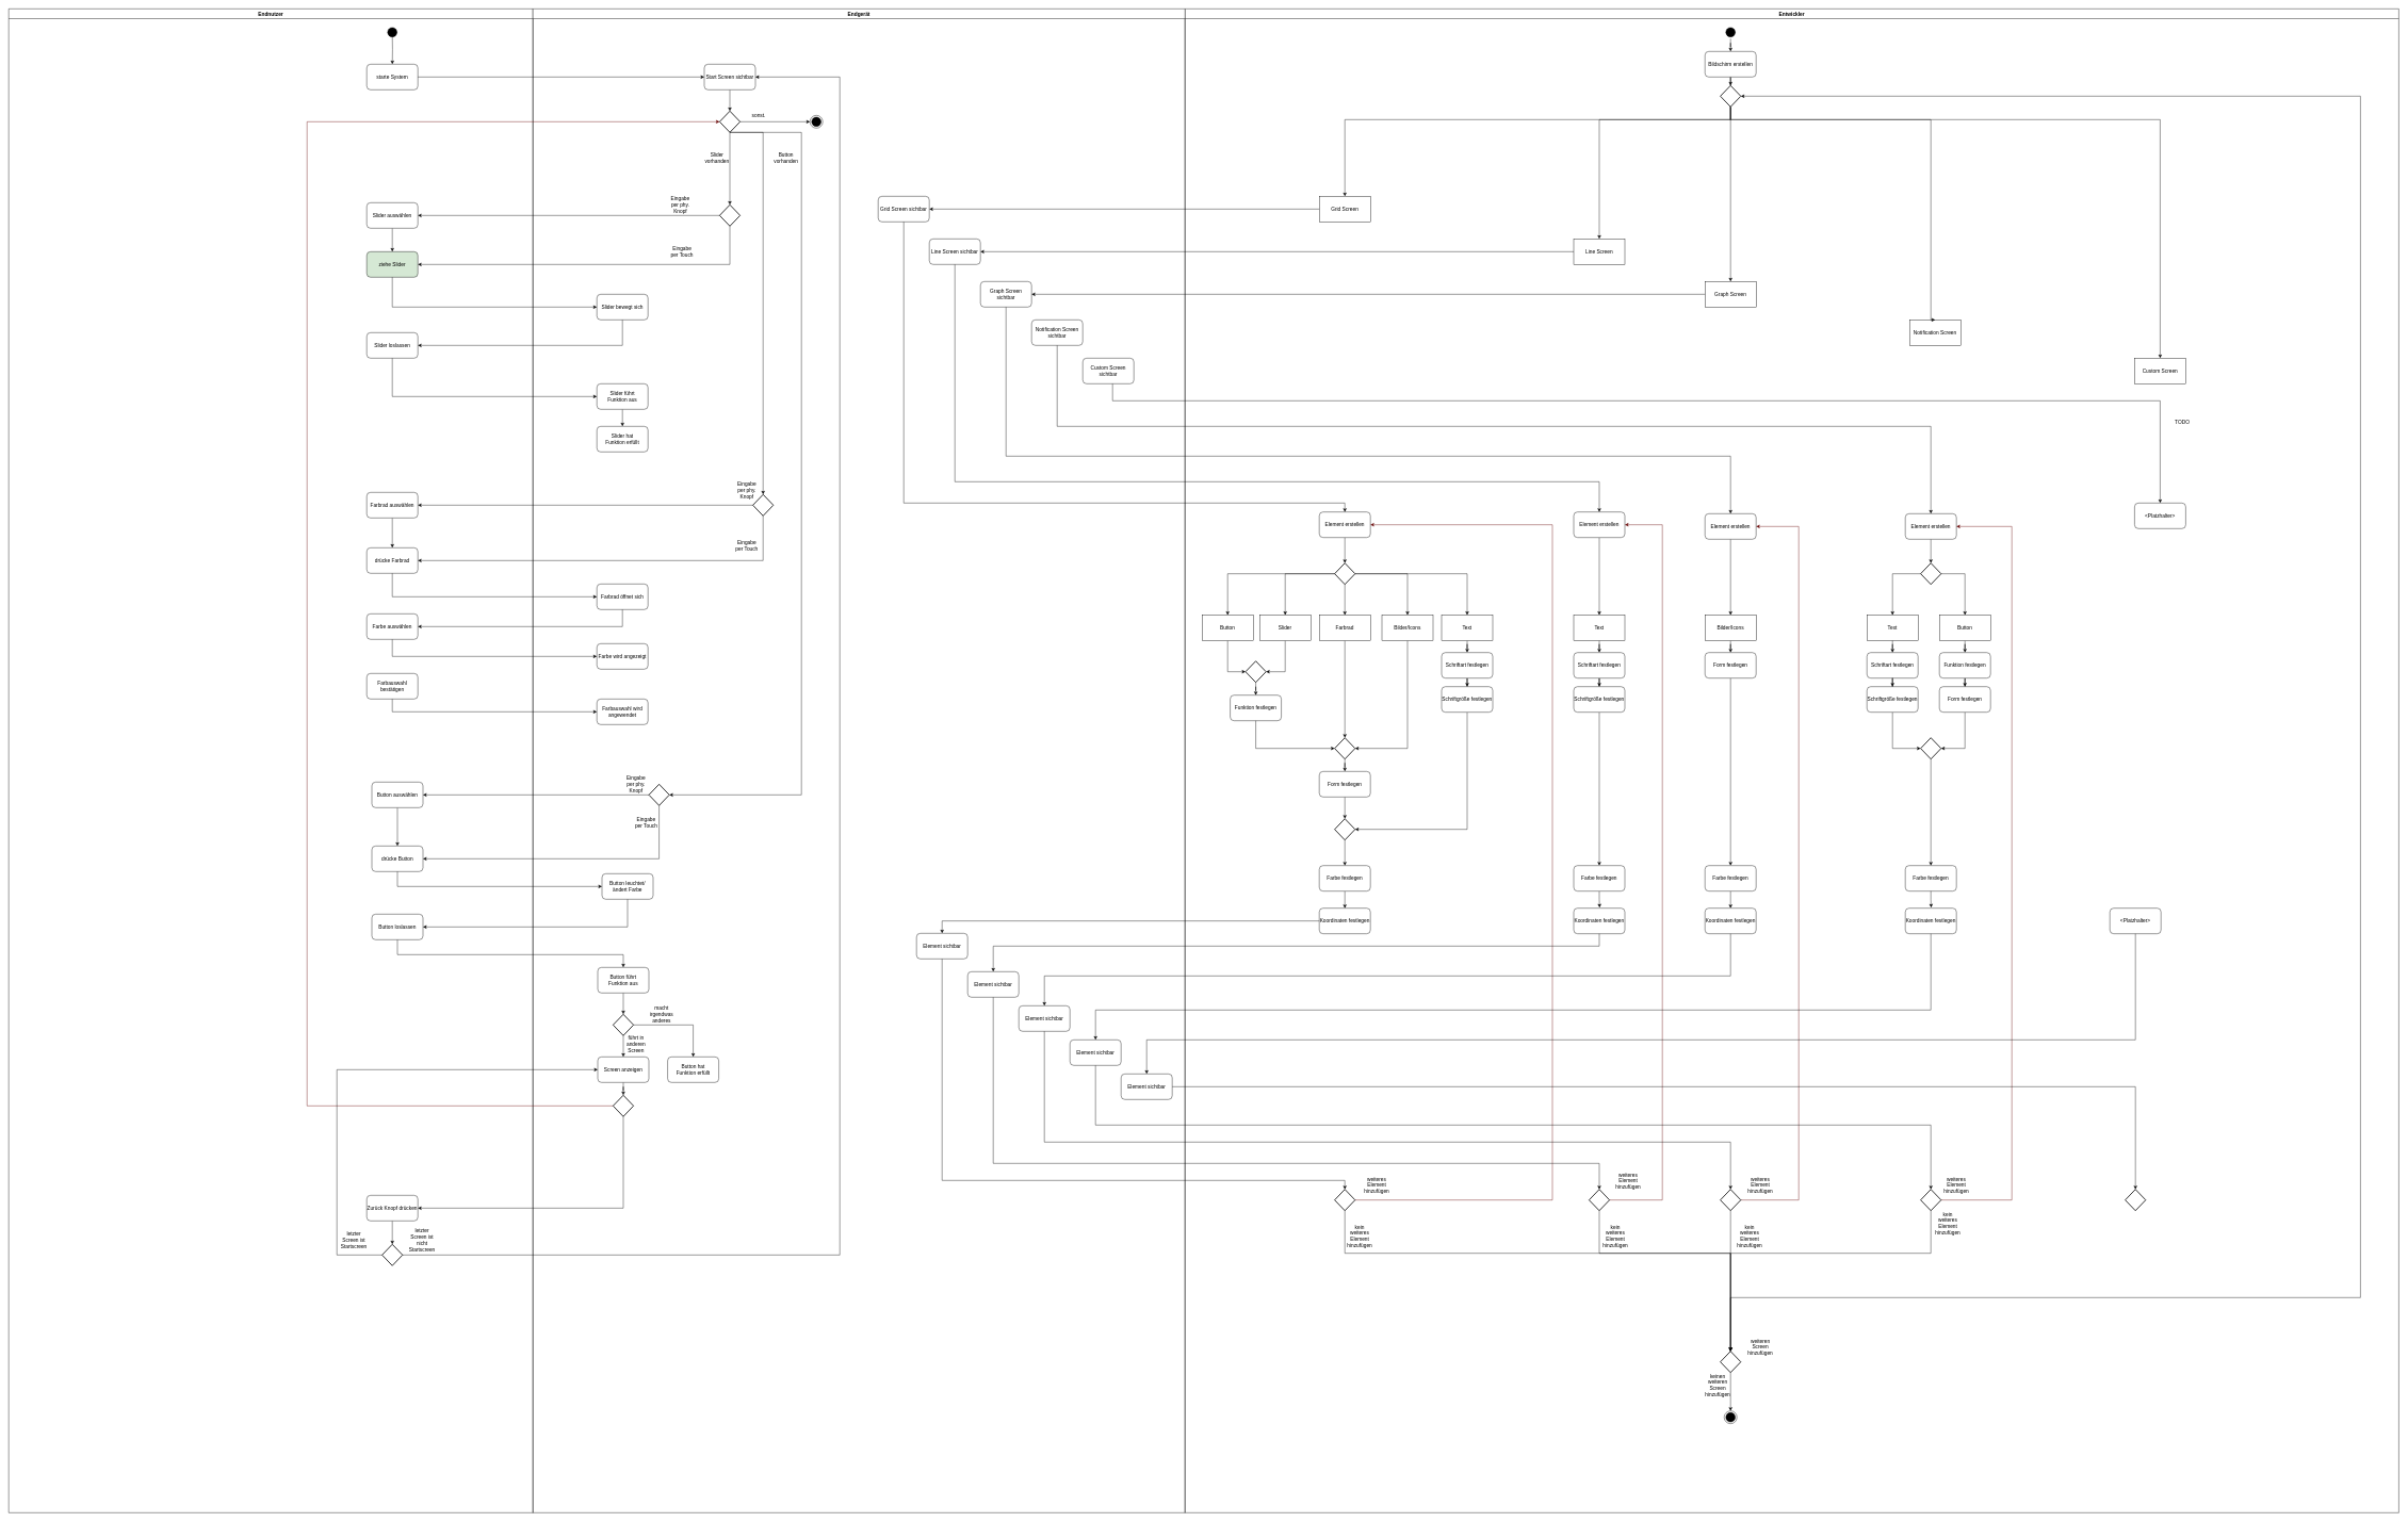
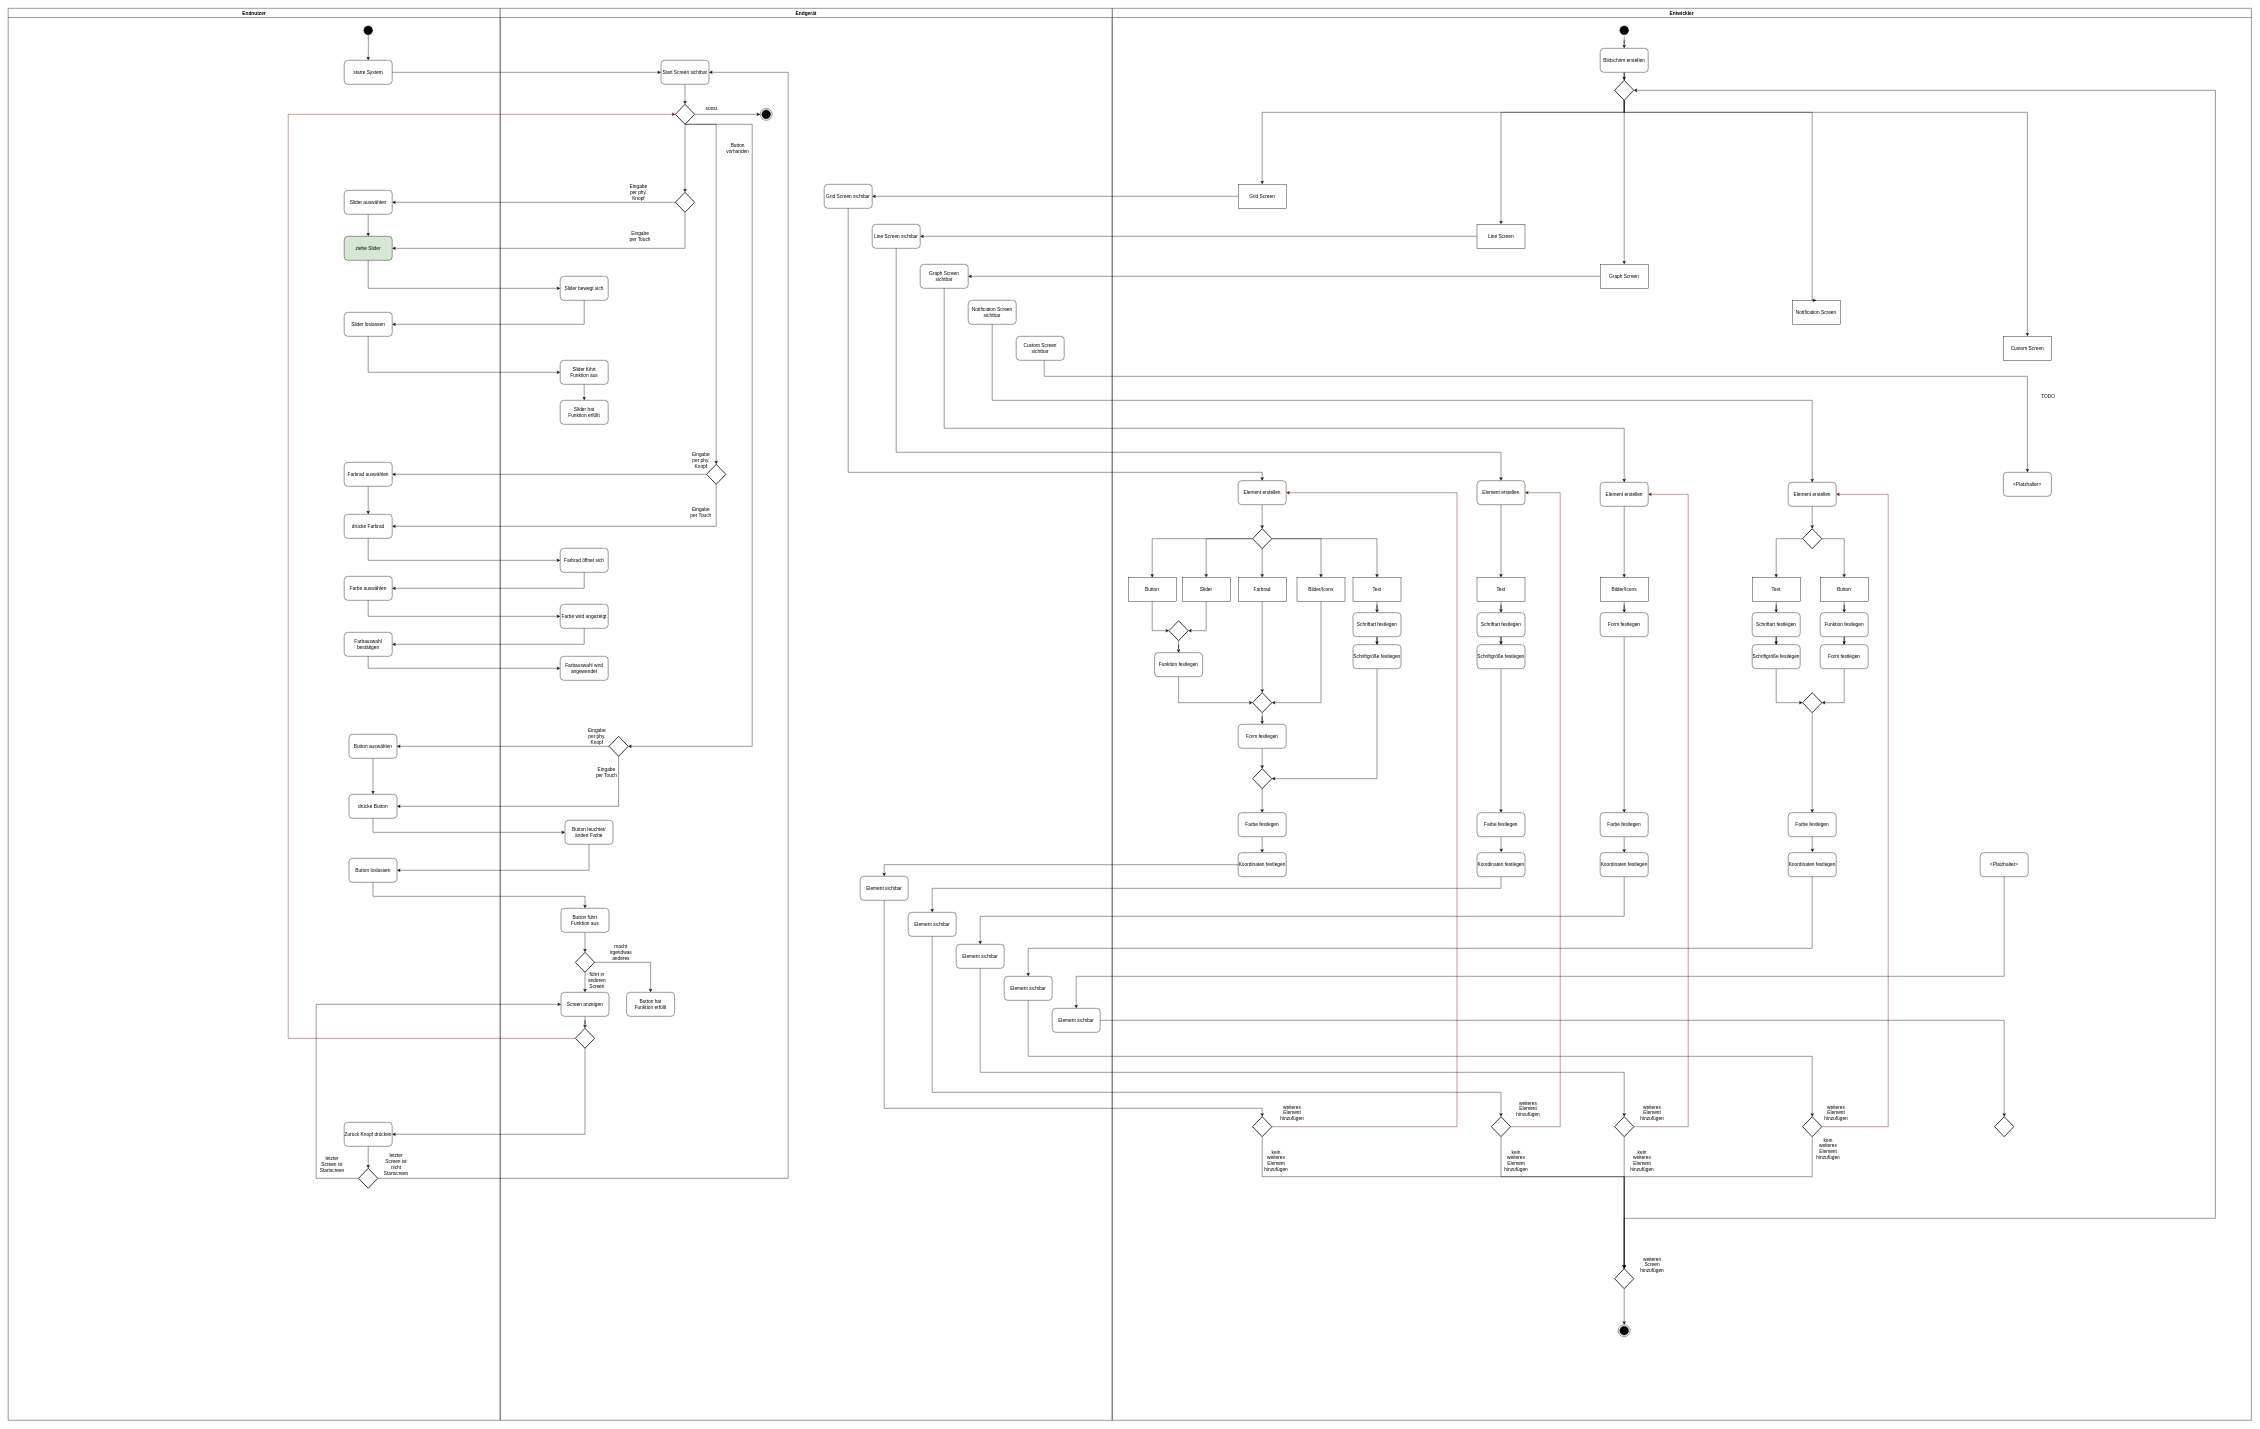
- <mxCell id="181" value="Slider vorhanden" style="text;html=1;strokeColor=none;fillColor=none;align=center;verticalAlign=middle;whiteSpace=wrap;rounded=0;" vertex="1" parent="147"><mxGeometry x="402" y="320" width="60" height="60" as="geometry" /></mxCell>
+ <mxCell id="232" style="edgeStyle=orthogonalEdgeStyle;rounded=0;orthogonalLoop=1;jettySize=auto;html=1;entryX=1;entryY=0.5;entryDx=0;entryDy=0;endSize=6;targetPerimeterSpacing=0;strokeColor=#000000;" edge="1" parent="1" source="192" target="18"><mxGeometry relative="1" as="geometry"><Array as="points"><mxPoint x="1460" y="1610" /></Array></mxGeometry></mxCell>
- <mxCell id="141" value="keinen weiteren Screen hinzufügen" style="text;html=1;strokeColor=none;fillColor=none;align=center;verticalAlign=middle;whiteSpace=wrap;rounded=0;" vertex="1" parent="24"><mxGeometry x="1220" y="3201" width="60" height="60" as="geometry" /></mxCell>
